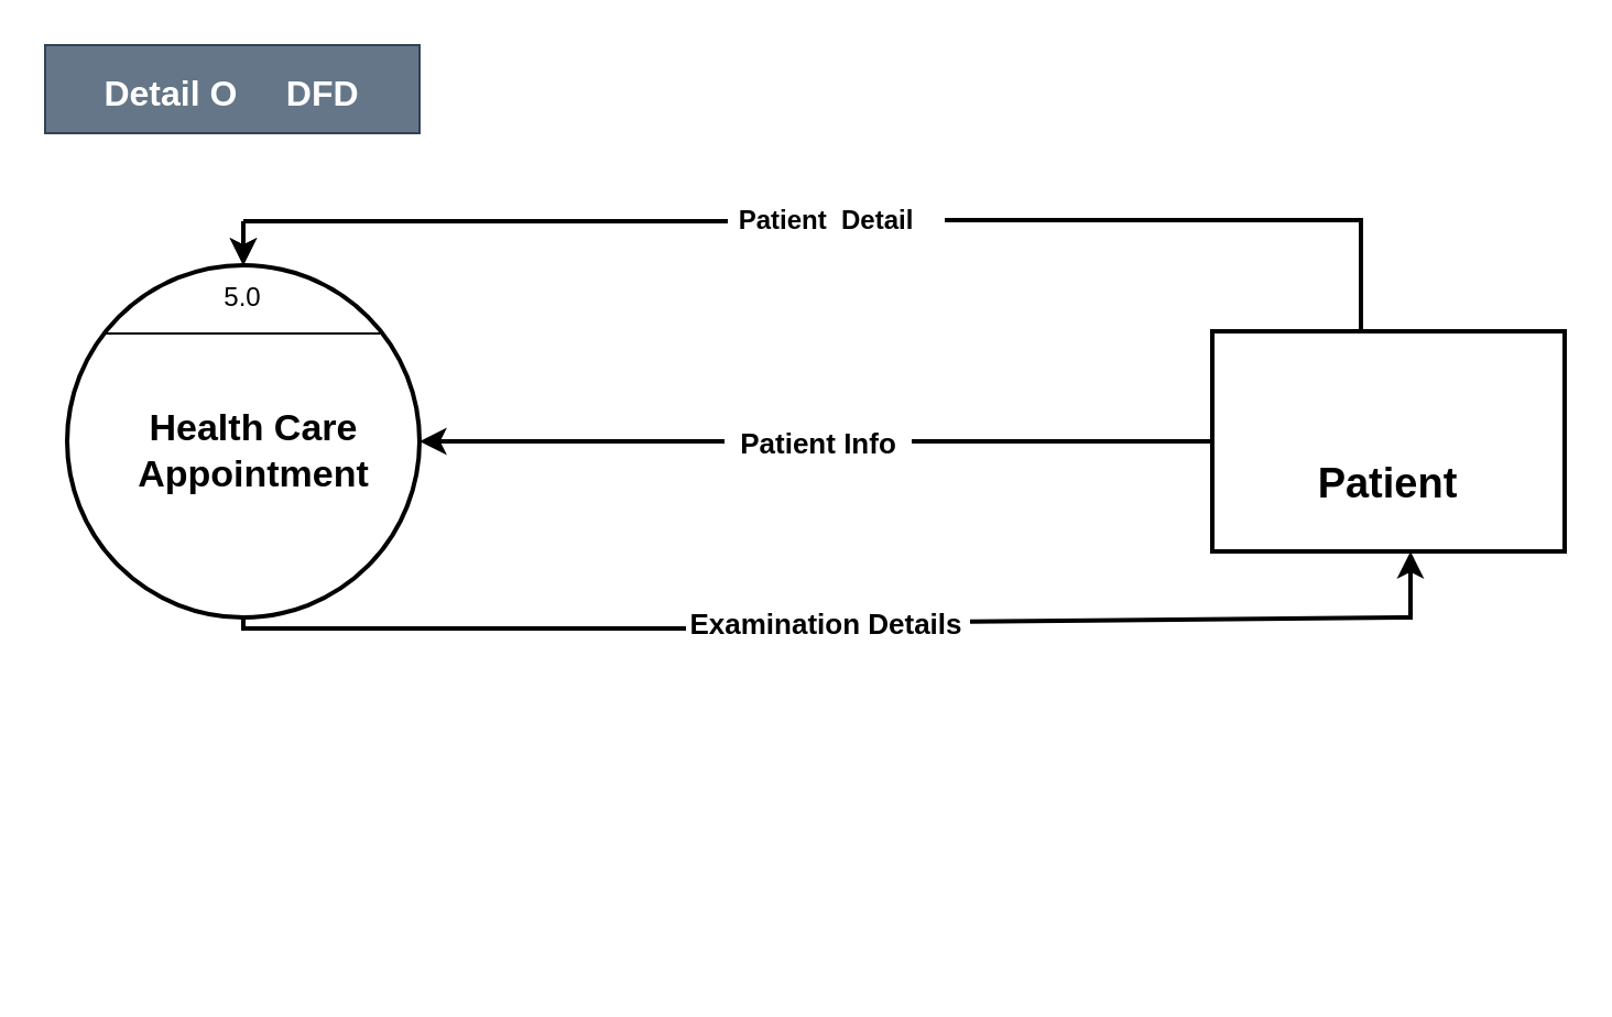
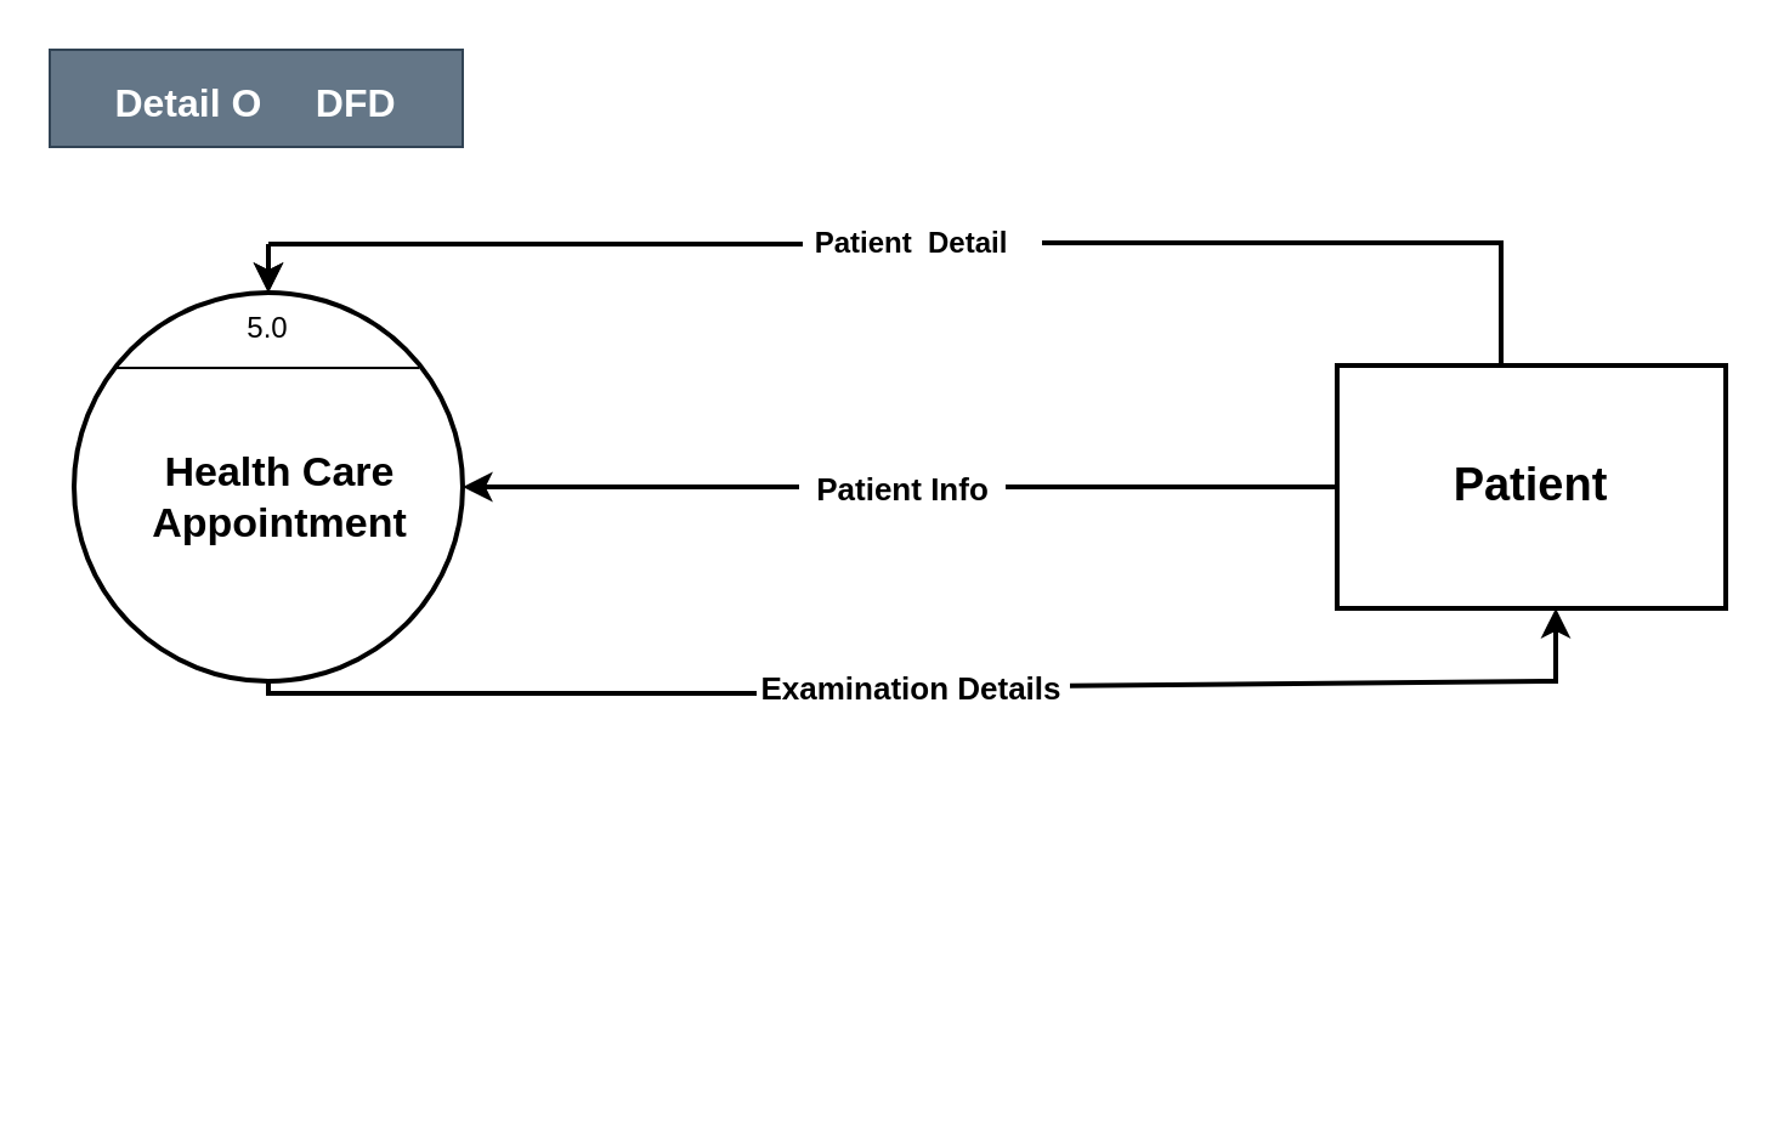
- <mxCell id="7" value="&lt;font style=&quot;font-size: 19px;&quot;&gt;&lt;b&gt;Patient&lt;/b&gt;&lt;/font&gt;" style="text;html=1;strokeColor=none;fillColor=none;align=center;verticalAlign=middle;whiteSpace=wrap;rounded=0;" vertex="1" parent="1"><mxGeometry x="590" y="200" width="80" height="40" as="geometry" /></mxCell>
+ <mxCell id="7" value="&lt;font style=&quot;font-size: 19px;&quot;&gt;&lt;b&gt;Patient&lt;/b&gt;&lt;/font&gt;" style="text;html=1;strokeColor=none;fillColor=none;align=center;verticalAlign=middle;whiteSpace=wrap;rounded=0;" vertex="1" parent="1"><mxGeometry x="590" y="180" width="80" height="40" as="geometry" /></mxCell>
